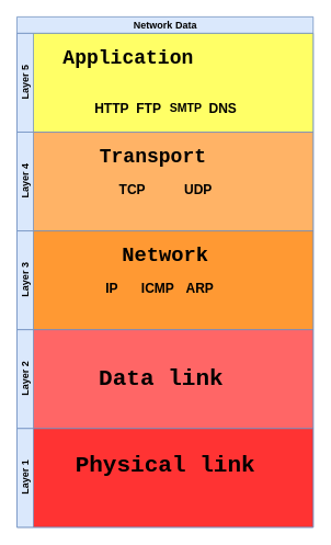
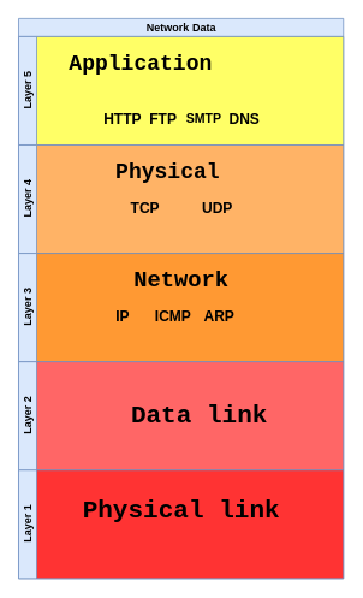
- <mxCell id="9" value="&lt;h1&gt;&lt;font face=&quot;Courier New&quot;&gt;Transport&lt;/font&gt;&lt;/h1&gt;" style="text;html=1;align=center;verticalAlign=middle;resizable=0;points=[];autosize=1;" vertex="1" parent="8"><mxGeometry x="90" y="5" width="150" height="50" as="geometry" /></mxCell>
+ <mxCell id="9" value="&lt;h1&gt;&lt;font face=&quot;Courier New&quot;&gt;Physical&lt;/font&gt;&lt;/h1&gt;" style="text;html=1;align=center;verticalAlign=middle;resizable=0;points=[];autosize=1;" vertex="1" parent="8"><mxGeometry x="90" y="5" width="150" height="50" as="geometry" /></mxCell>
- <mxCell id="18" value="&lt;h1&gt;&lt;b&gt;&lt;font face=&quot;Courier New&quot; style=&quot;font-size: 28px&quot;&gt;Data link&lt;/font&gt;&lt;/b&gt;&lt;/h1&gt;" style="text;html=1;align=center;verticalAlign=middle;resizable=0;points=[];autosize=1;" vertex="1" parent="17"><mxGeometry x="90" y="35" width="170" height="50" as="geometry" /></mxCell>
+ <mxCell id="18" value="&lt;h1&gt;&lt;b&gt;&lt;font face=&quot;Courier New&quot; style=&quot;font-size: 28px&quot;&gt;Data link&lt;/font&gt;&lt;/b&gt;&lt;/h1&gt;" style="text;html=1;align=center;verticalAlign=middle;resizable=0;points=[];autosize=1;" vertex="1" parent="17"><mxGeometry x="115" y="35" width="170" height="50" as="geometry" /></mxCell>
